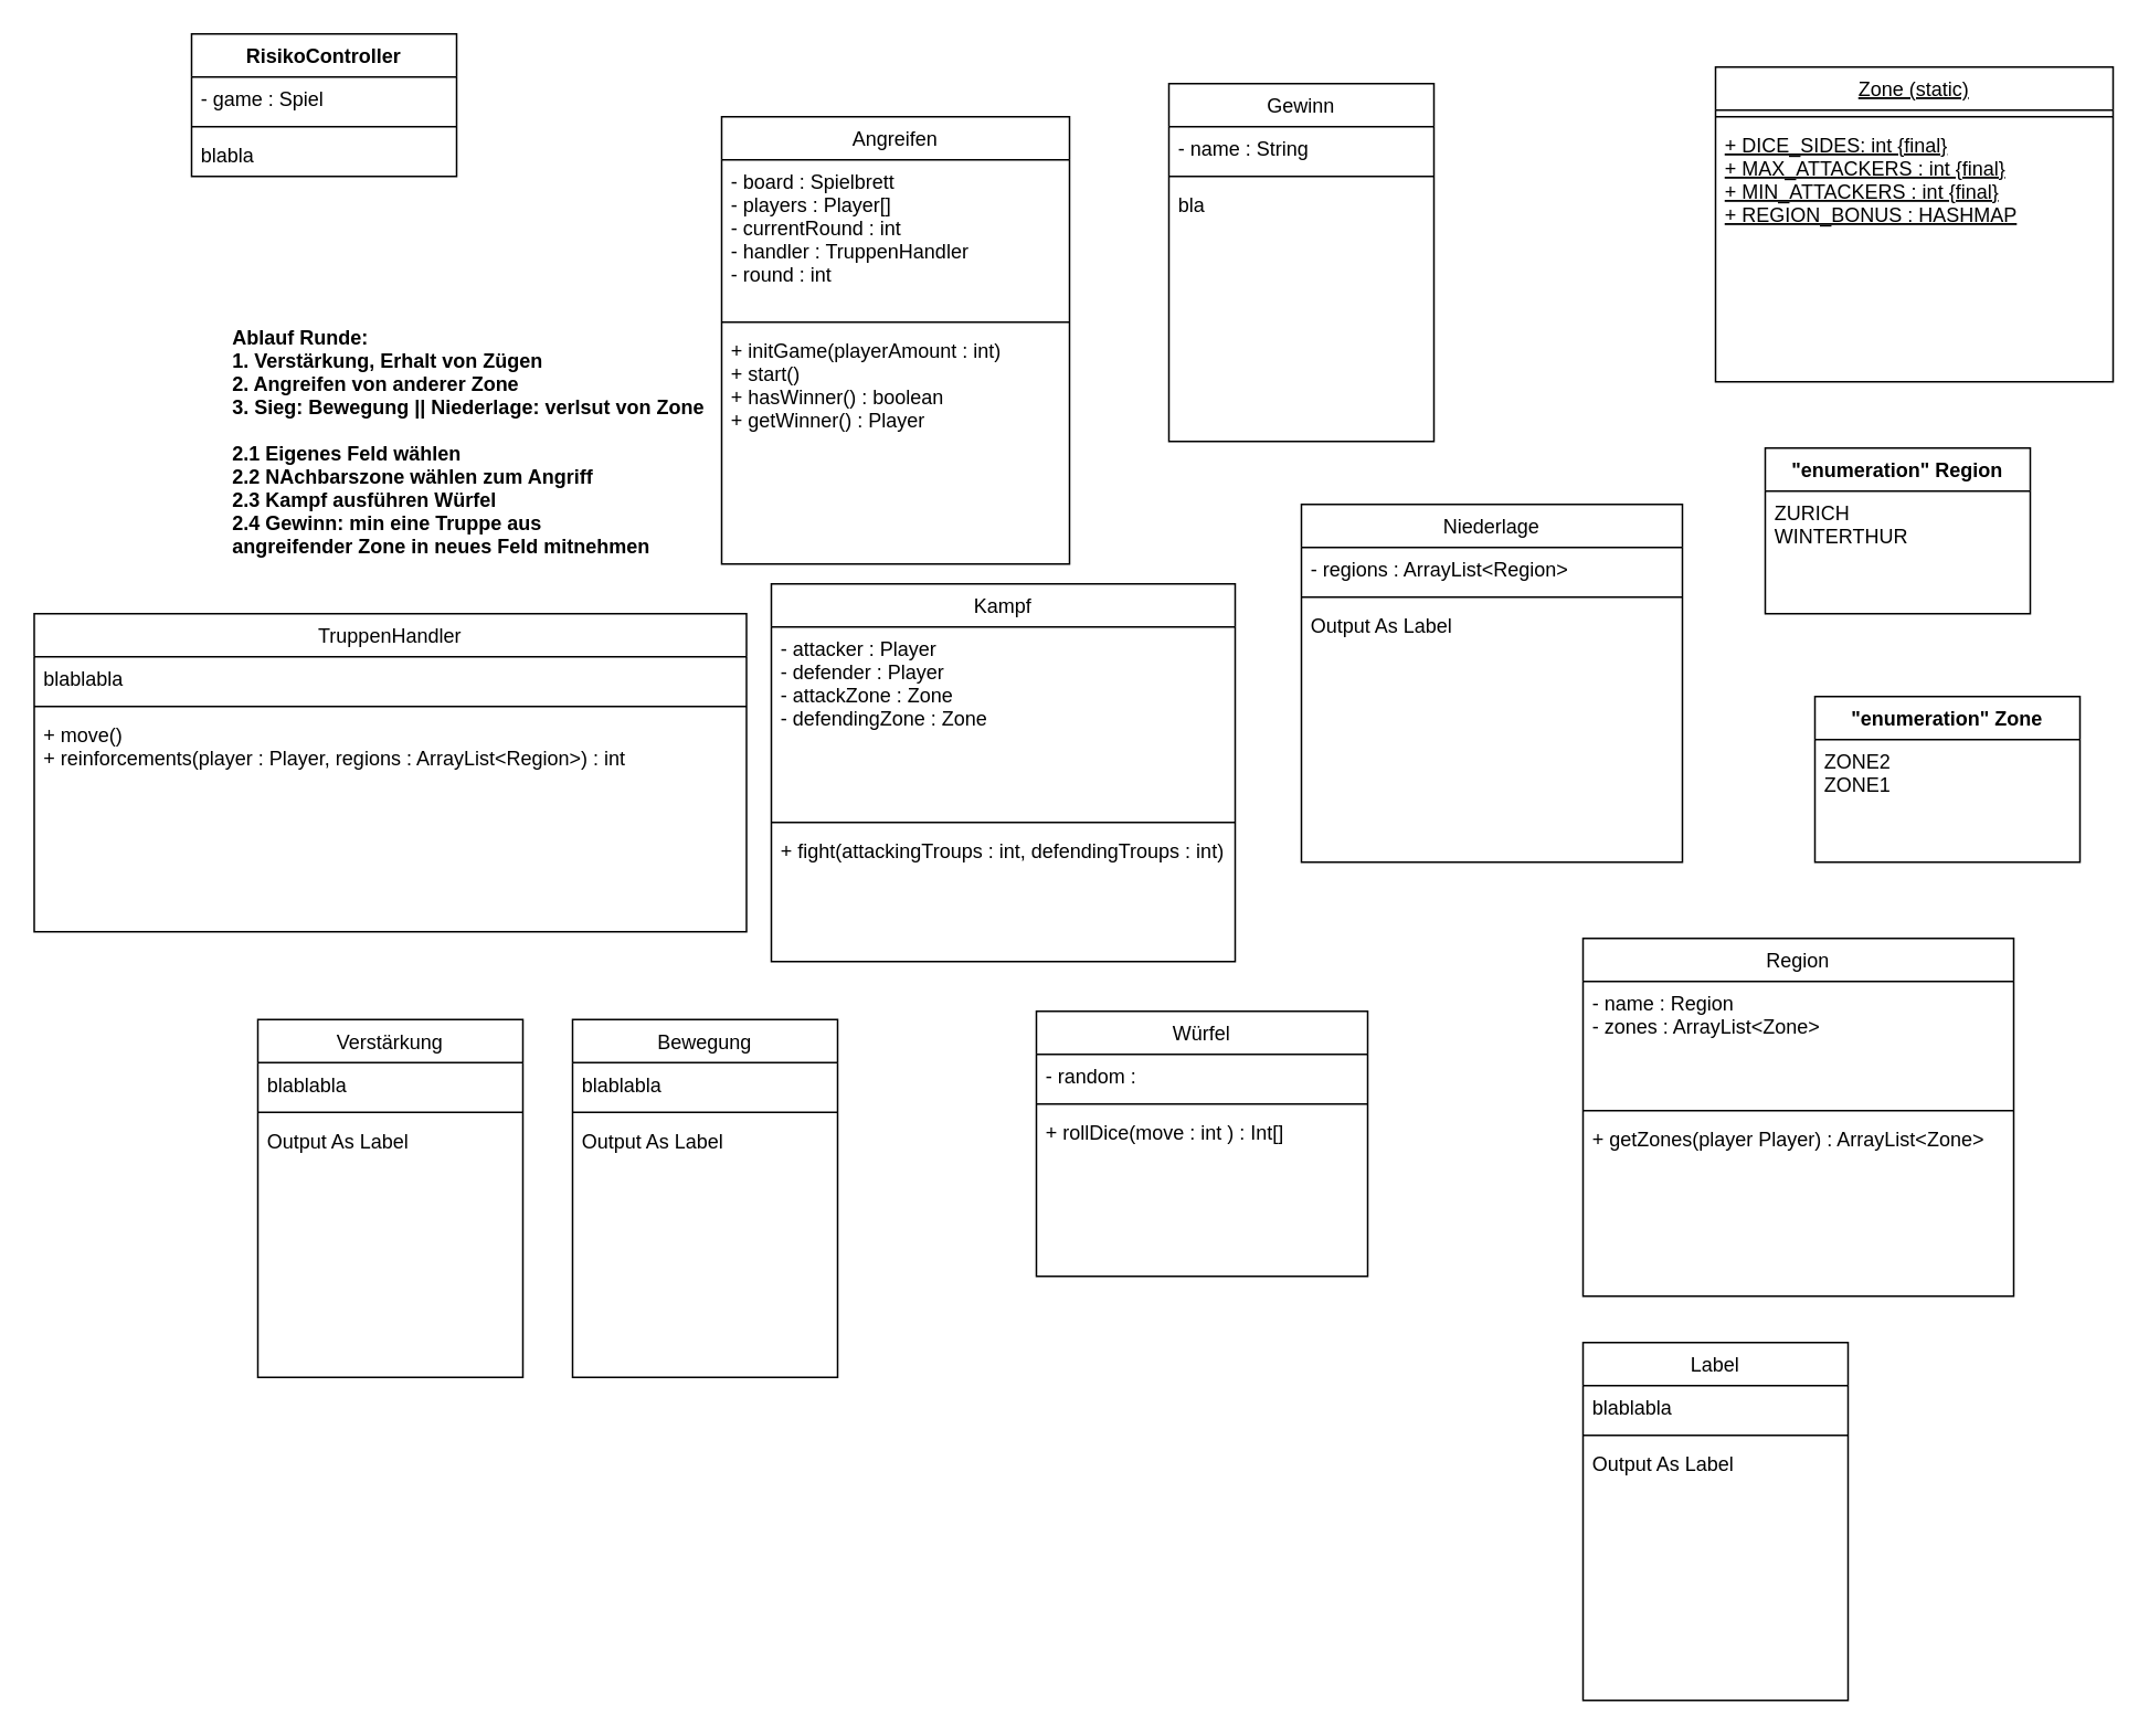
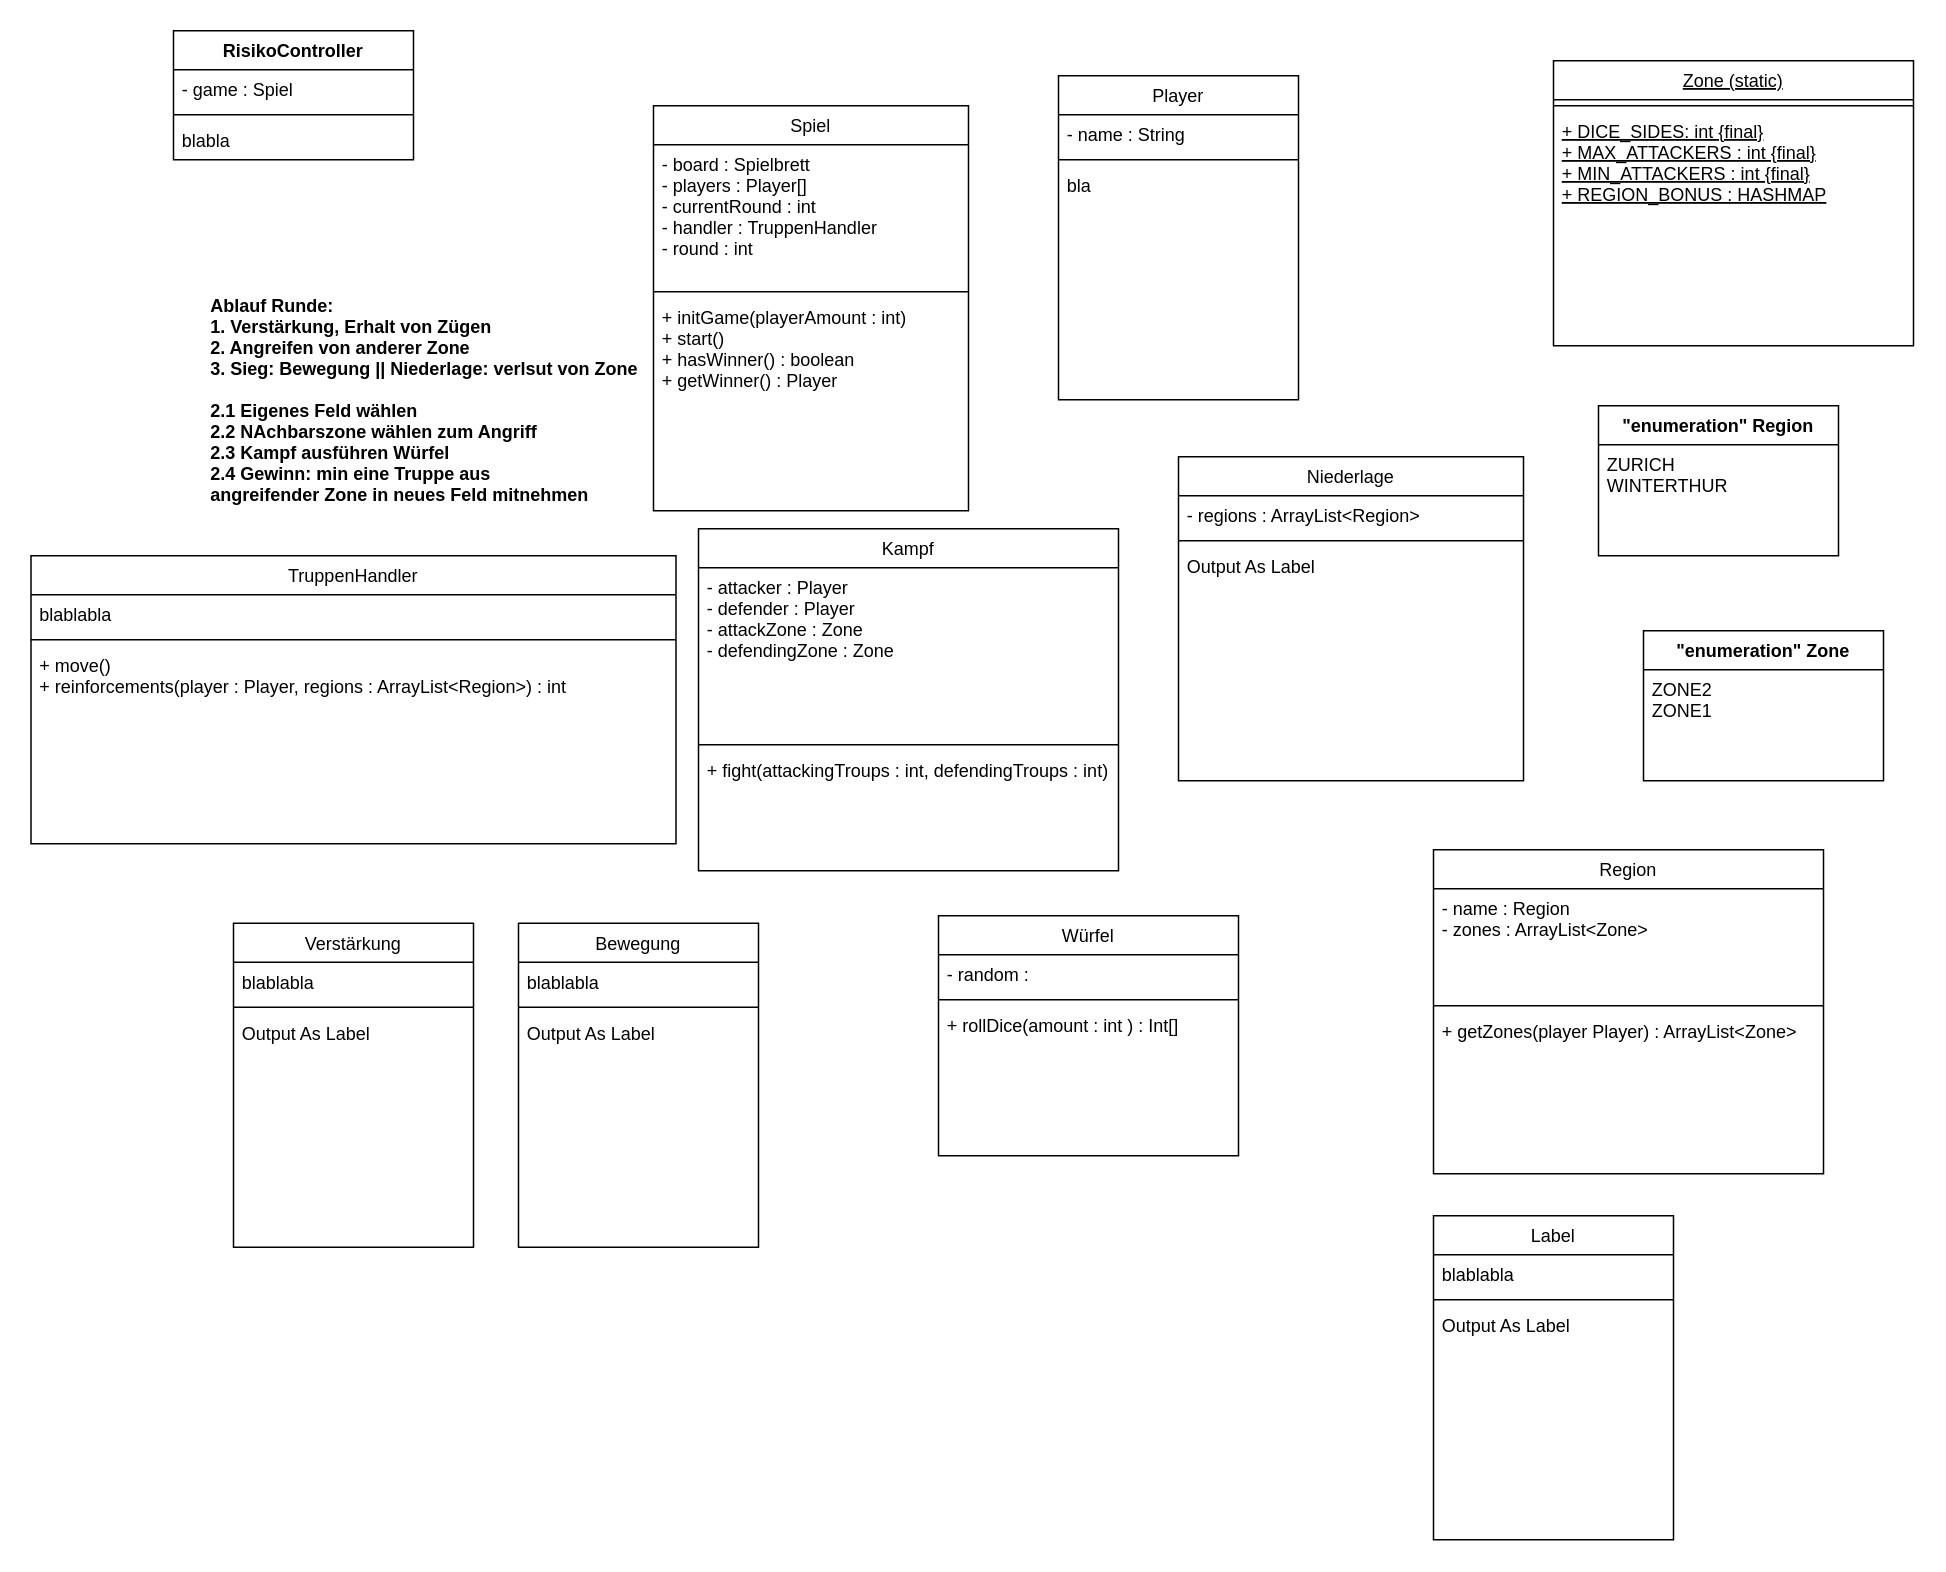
- <mxCell id="34" value="Gewinn&#10;" style="swimlane;fontStyle=0;align=center;verticalAlign=top;childLayout=stackLayout;horizontal=1;startSize=26;horizontalStack=0;resizeParent=1;resizeLast=0;collapsible=1;marginBottom=0;rounded=0;shadow=0;strokeWidth=1;" parent="1" vertex="1"><mxGeometry x="705" y="50" width="160" height="216" as="geometry"><mxRectangle x="550" y="140" width="160" height="26" as="alternateBounds" /></mxGeometry></mxCell>
+ <mxCell id="34" value="Player&#10;" style="swimlane;fontStyle=0;align=center;verticalAlign=top;childLayout=stackLayout;horizontal=1;startSize=26;horizontalStack=0;resizeParent=1;resizeLast=0;collapsible=1;marginBottom=0;rounded=0;shadow=0;strokeWidth=1;" parent="1" vertex="1"><mxGeometry x="705" y="50" width="160" height="216" as="geometry"><mxRectangle x="550" y="140" width="160" height="26" as="alternateBounds" /></mxGeometry></mxCell>
- <mxCell id="6" value="Angreifen&#10;" style="swimlane;fontStyle=0;align=center;verticalAlign=top;childLayout=stackLayout;horizontal=1;startSize=26;horizontalStack=0;resizeParent=1;resizeLast=0;collapsible=1;marginBottom=0;rounded=0;shadow=0;strokeWidth=1;" parent="1" vertex="1"><mxGeometry x="435" y="70" width="210" height="270" as="geometry"><mxRectangle x="550" y="140" width="160" height="26" as="alternateBounds" /></mxGeometry></mxCell>
+ <mxCell id="6" value="Spiel&#10;" style="swimlane;fontStyle=0;align=center;verticalAlign=top;childLayout=stackLayout;horizontal=1;startSize=26;horizontalStack=0;resizeParent=1;resizeLast=0;collapsible=1;marginBottom=0;rounded=0;shadow=0;strokeWidth=1;" parent="1" vertex="1"><mxGeometry x="435" y="70" width="210" height="270" as="geometry"><mxRectangle x="550" y="140" width="160" height="26" as="alternateBounds" /></mxGeometry></mxCell>
- <mxCell id="25" value="+ rollDice(move : int ) : Int[]" style="text;align=left;verticalAlign=top;spacingLeft=4;spacingRight=4;overflow=hidden;rotatable=0;points=[[0,0.5],[1,0.5]];portConstraint=eastwest;" parent="22" vertex="1"><mxGeometry y="60" width="200" height="26" as="geometry" /></mxCell>
+ <mxCell id="25" value="+ rollDice(amount : int ) : Int[]" style="text;align=left;verticalAlign=top;spacingLeft=4;spacingRight=4;overflow=hidden;rotatable=0;points=[[0,0.5],[1,0.5]];portConstraint=eastwest;" parent="22" vertex="1"><mxGeometry y="60" width="200" height="26" as="geometry" /></mxCell>
